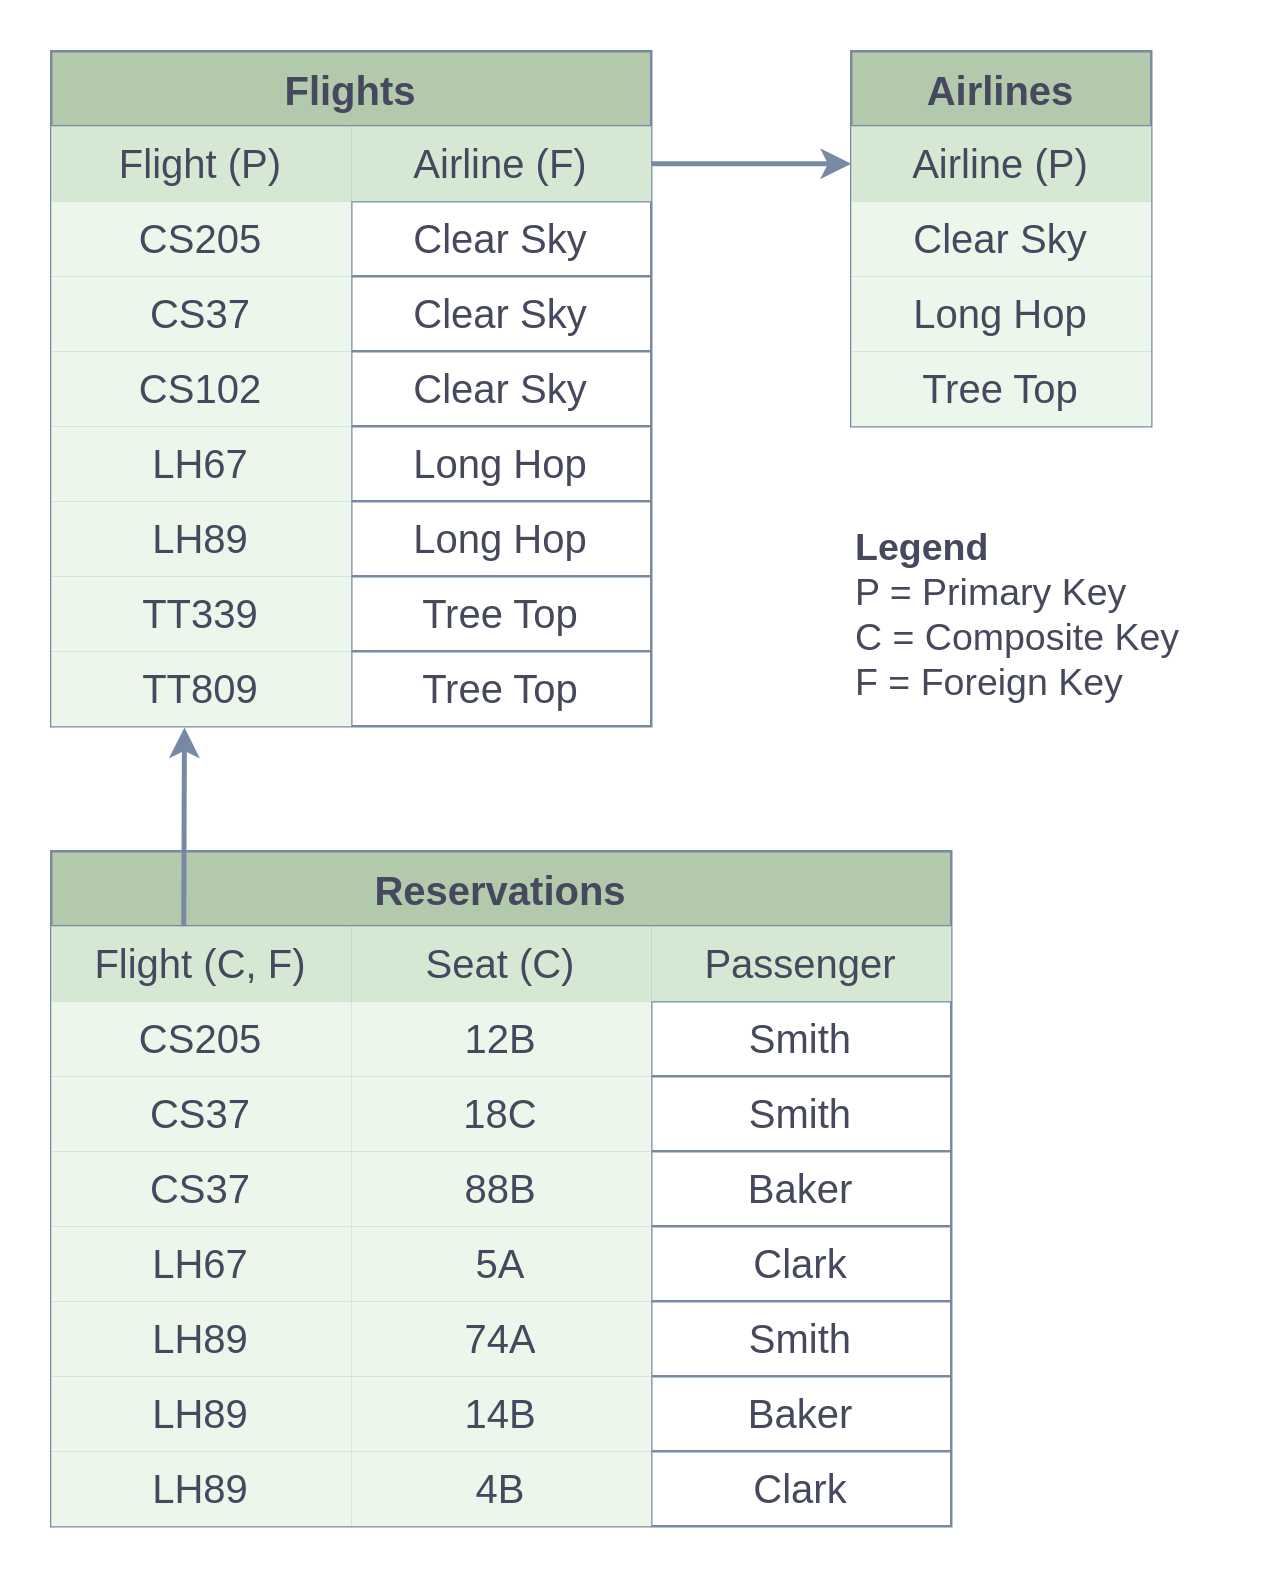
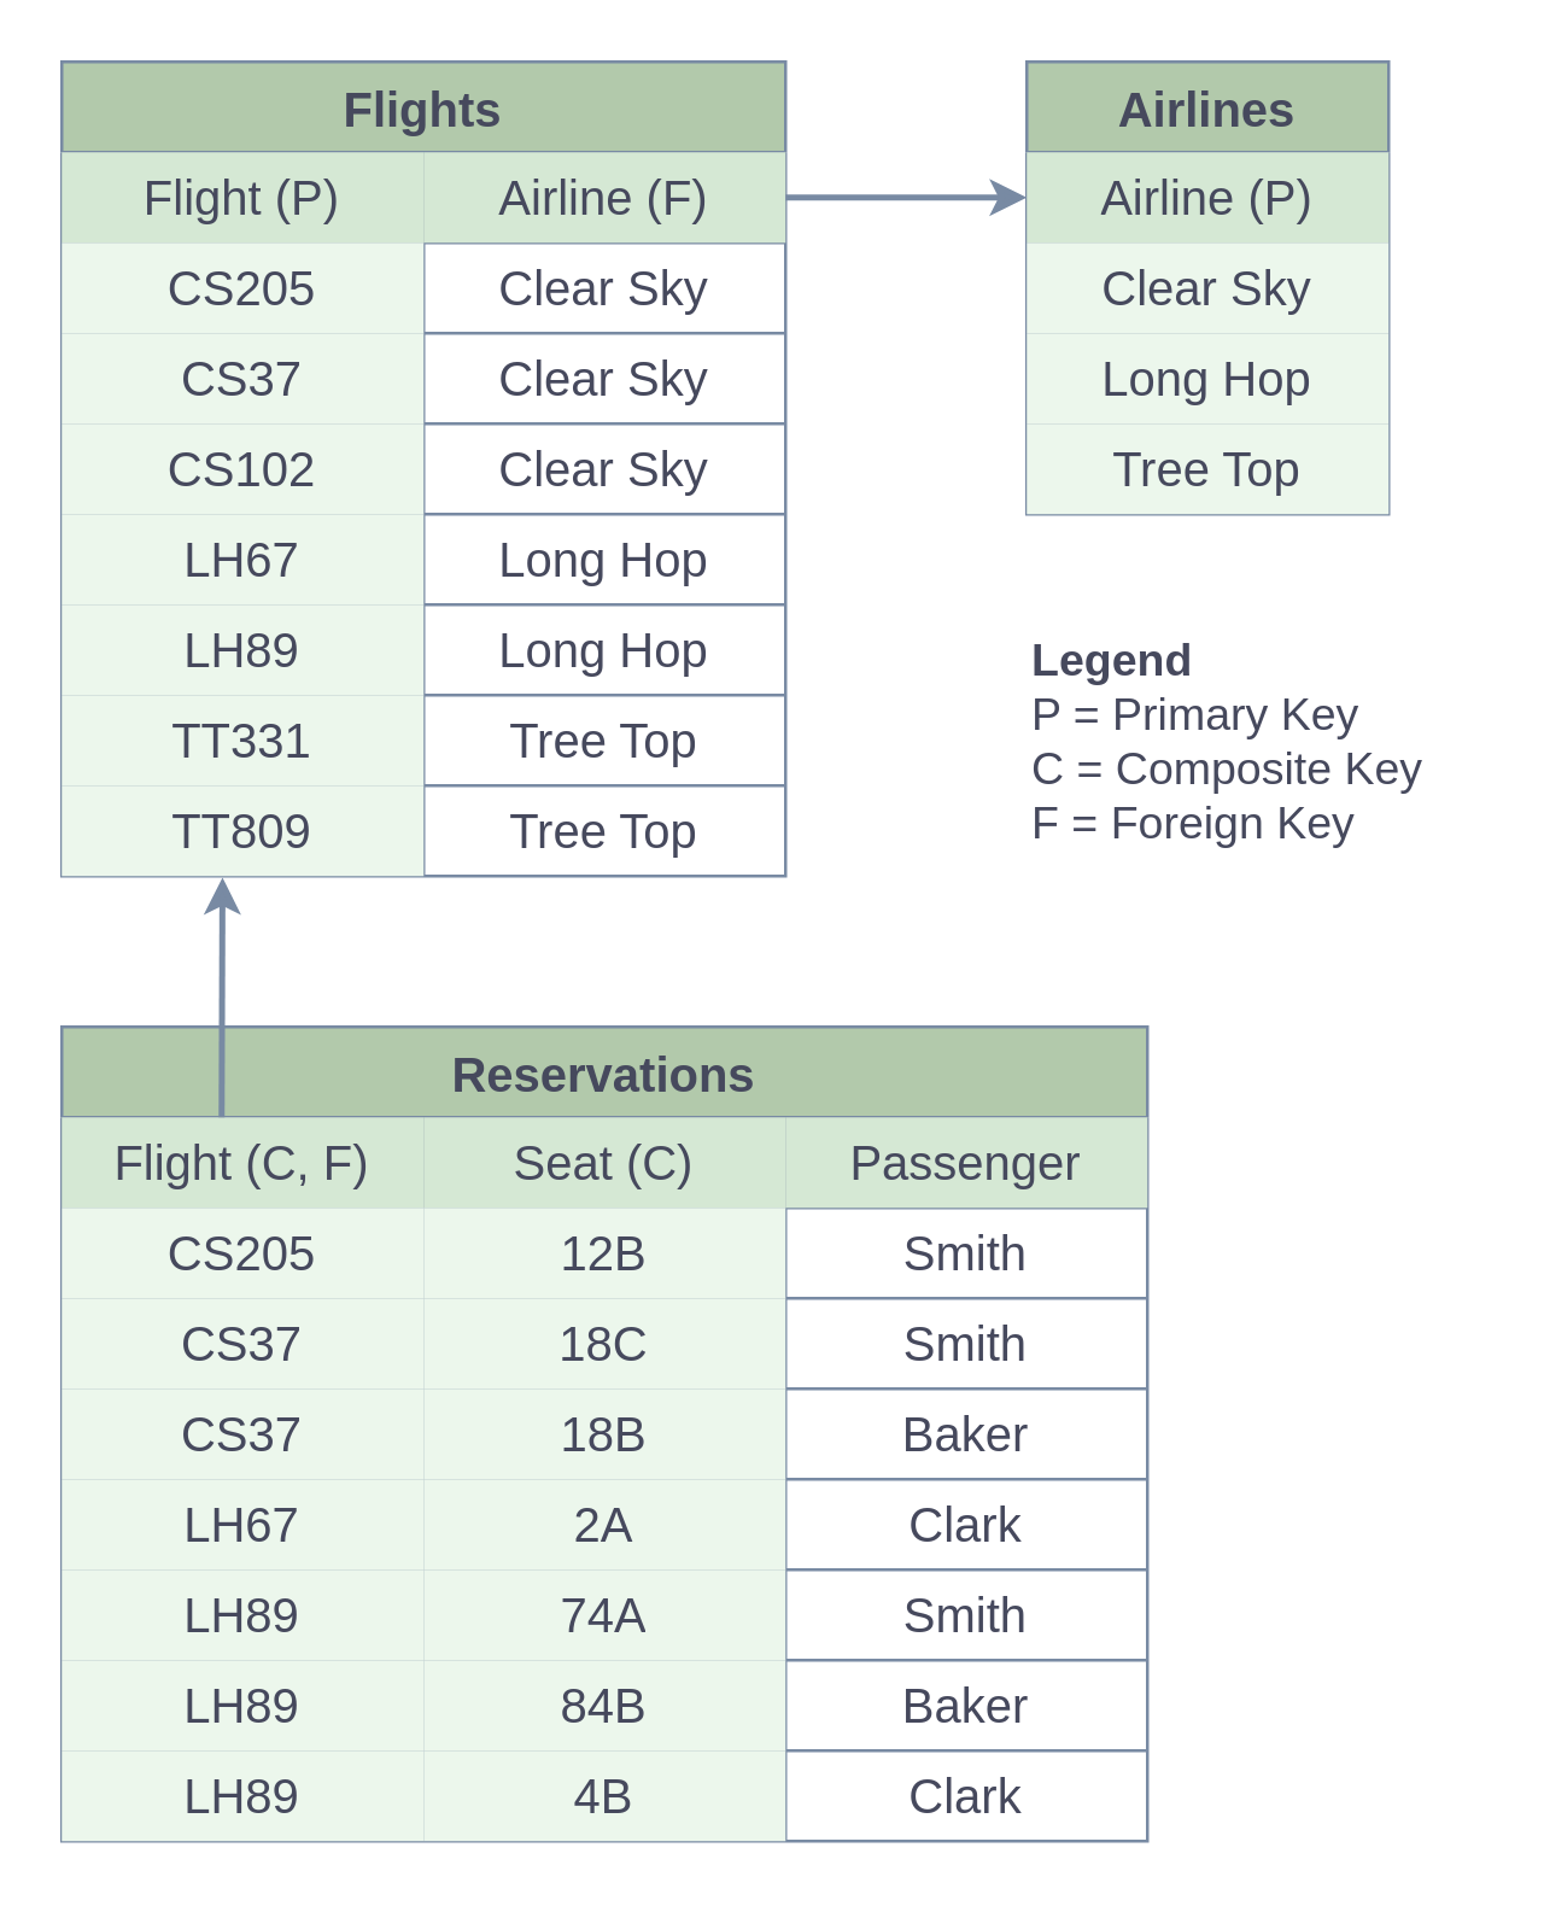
- <mxCell id="31" value="TT339" style="shape=partialRectangle;html=1;whiteSpace=wrap;connectable=0;strokeColor=#788AA3;overflow=hidden;fillColor=light-dark(#ECF7EC,#E3F2E2);top=0;left=0;bottom=0;right=0;pointerEvents=1;fontSize=16;labelBackgroundColor=none;fontColor=#46495D;" vertex="1" parent="30"><mxGeometry width="120" height="30" as="geometry"><mxRectangle width="120" height="30" as="alternateBounds" /></mxGeometry></mxCell>
+ <mxCell id="31" value="TT331" style="shape=partialRectangle;html=1;whiteSpace=wrap;connectable=0;strokeColor=#788AA3;overflow=hidden;fillColor=light-dark(#ECF7EC,#E3F2E2);top=0;left=0;bottom=0;right=0;pointerEvents=1;fontSize=16;labelBackgroundColor=none;fontColor=#46495D;" vertex="1" parent="30"><mxGeometry width="120" height="30" as="geometry"><mxRectangle width="120" height="30" as="alternateBounds" /></mxGeometry></mxCell>
- <mxCell id="51" value="88B" style="shape=partialRectangle;html=1;whiteSpace=wrap;connectable=0;strokeColor=#788AA3;overflow=hidden;fillColor=light-dark(#ECF7EC,#E3F2E2);top=0;left=0;bottom=0;right=0;pointerEvents=1;fontSize=16;labelBackgroundColor=none;fontColor=#46495D;" vertex="1" parent="49"><mxGeometry x="120" width="120" height="30" as="geometry"><mxRectangle width="120" height="30" as="alternateBounds" /></mxGeometry></mxCell>
+ <mxCell id="51" value="18B" style="shape=partialRectangle;html=1;whiteSpace=wrap;connectable=0;strokeColor=#788AA3;overflow=hidden;fillColor=light-dark(#ECF7EC,#E3F2E2);top=0;left=0;bottom=0;right=0;pointerEvents=1;fontSize=16;labelBackgroundColor=none;fontColor=#46495D;" vertex="1" parent="49"><mxGeometry x="120" width="120" height="30" as="geometry"><mxRectangle width="120" height="30" as="alternateBounds" /></mxGeometry></mxCell>
- <mxCell id="55" value="5A" style="shape=partialRectangle;html=1;whiteSpace=wrap;connectable=0;strokeColor=#788AA3;overflow=hidden;fillColor=light-dark(#ECF7EC,#E3F2E2);top=0;left=0;bottom=0;right=0;pointerEvents=1;fontSize=16;labelBackgroundColor=none;fontColor=#46495D;" vertex="1" parent="53"><mxGeometry x="120" width="120" height="30" as="geometry"><mxRectangle width="120" height="30" as="alternateBounds" /></mxGeometry></mxCell>
+ <mxCell id="55" value="2A" style="shape=partialRectangle;html=1;whiteSpace=wrap;connectable=0;strokeColor=#788AA3;overflow=hidden;fillColor=light-dark(#ECF7EC,#E3F2E2);top=0;left=0;bottom=0;right=0;pointerEvents=1;fontSize=16;labelBackgroundColor=none;fontColor=#46495D;" vertex="1" parent="53"><mxGeometry x="120" width="120" height="30" as="geometry"><mxRectangle width="120" height="30" as="alternateBounds" /></mxGeometry></mxCell>
- <mxCell id="63" value="14B" style="shape=partialRectangle;html=1;whiteSpace=wrap;connectable=0;strokeColor=#788AA3;overflow=hidden;fillColor=light-dark(#ECF7EC,#E3F2E2);top=0;left=0;bottom=0;right=0;pointerEvents=1;fontSize=16;labelBackgroundColor=none;fontColor=#46495D;" vertex="1" parent="61"><mxGeometry x="120" width="120" height="30" as="geometry"><mxRectangle width="120" height="30" as="alternateBounds" /></mxGeometry></mxCell>
+ <mxCell id="63" value="84B" style="shape=partialRectangle;html=1;whiteSpace=wrap;connectable=0;strokeColor=#788AA3;overflow=hidden;fillColor=light-dark(#ECF7EC,#E3F2E2);top=0;left=0;bottom=0;right=0;pointerEvents=1;fontSize=16;labelBackgroundColor=none;fontColor=#46495D;" vertex="1" parent="61"><mxGeometry x="120" width="120" height="30" as="geometry"><mxRectangle width="120" height="30" as="alternateBounds" /></mxGeometry></mxCell>
